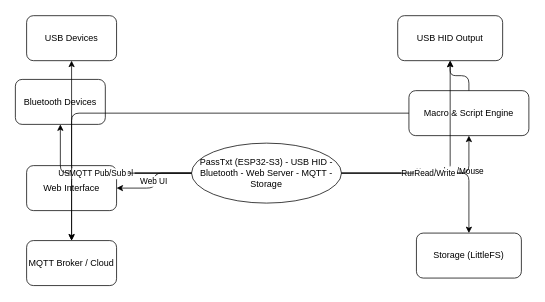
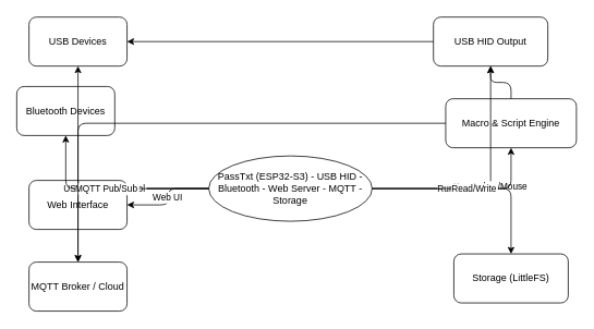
+ <mxCell id="17" value="" style="edgeStyle=orthogonalEdgeStyle;" parent="1" source="7" target="3" edge="1"><mxGeometry relative="1" as="geometry" /></mxCell>
